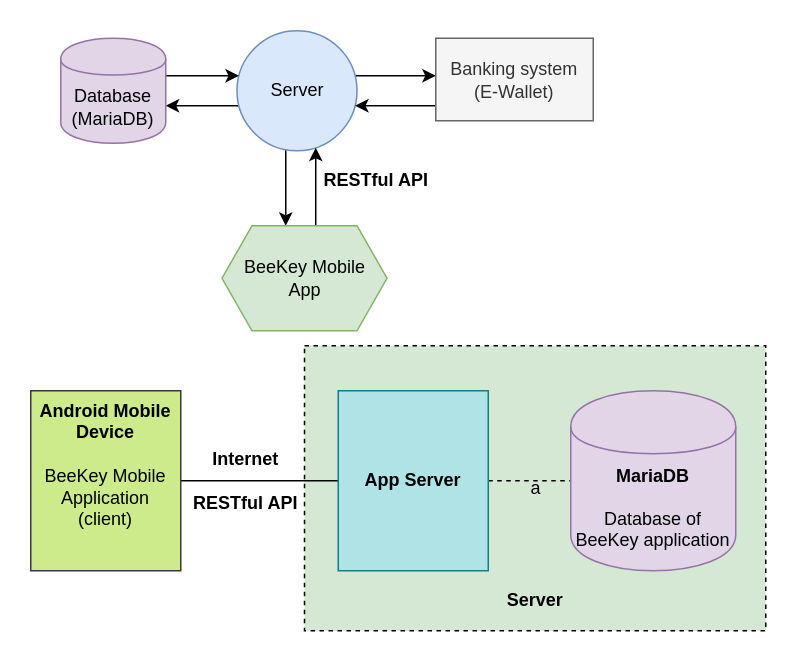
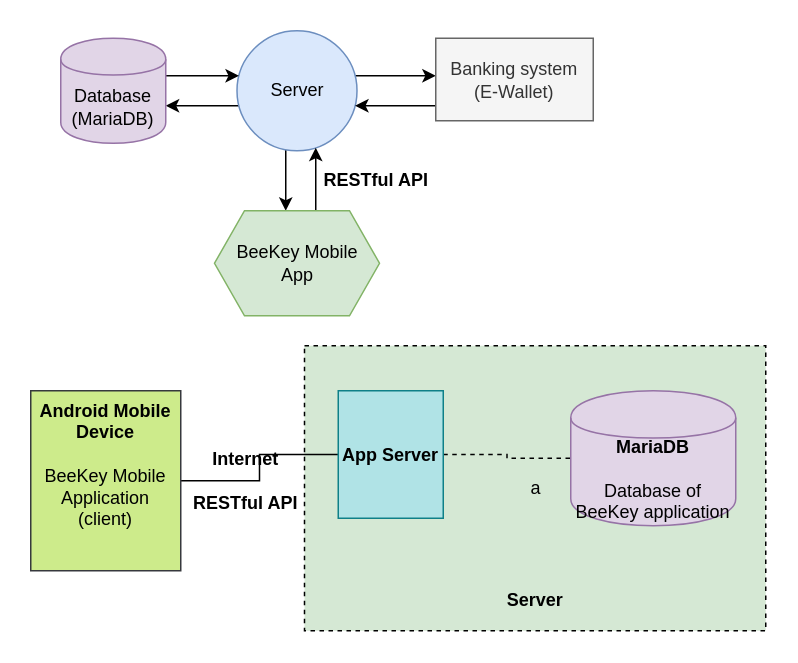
- <mxCell id="12" value="BeeKey Mobile&lt;br&gt;App" style="shape=hexagon;perimeter=hexagonPerimeter2;whiteSpace=wrap;html=1;fixedSize=1;fillColor=#d5e8d4;strokeColor=#82b366;" vertex="1" parent="1"><mxGeometry x="147.5" y="150" width="110" height="70" as="geometry" /></mxCell>
+ <mxCell id="12" value="BeeKey Mobile&lt;br&gt;App" style="shape=hexagon;perimeter=hexagonPerimeter2;whiteSpace=wrap;html=1;fixedSize=1;fillColor=#d5e8d4;strokeColor=#82b366;" vertex="1" parent="1"><mxGeometry x="142.5" y="140" width="110" height="70" as="geometry" /></mxCell>
- <mxCell id="16" value="&lt;b&gt;App Server&lt;/b&gt;" style="rounded=0;whiteSpace=wrap;html=1;align=center;fillColor=#b0e3e6;strokeColor=#0e8088;" vertex="1" parent="1"><mxGeometry x="225" y="260" width="100" height="120" as="geometry" /></mxCell>
+ <mxCell id="16" value="&lt;b&gt;App Server&lt;/b&gt;" style="rounded=0;whiteSpace=wrap;html=1;align=center;fillColor=#b0e3e6;strokeColor=#0e8088;" vertex="1" parent="1"><mxGeometry x="225" y="260" width="70" height="85" as="geometry" /></mxCell>
- <mxCell id="17" value="&lt;b&gt;MariaDB&lt;/b&gt;&lt;br&gt;&lt;br&gt;Database of BeeKey application" style="shape=cylinder;whiteSpace=wrap;html=1;boundedLbl=1;backgroundOutline=1;fillColor=#e1d5e7;strokeColor=#9673a6;" vertex="1" parent="1"><mxGeometry x="380" y="260" width="110" height="120" as="geometry" /></mxCell>
+ <mxCell id="17" value="&lt;b&gt;MariaDB&lt;/b&gt;&lt;br&gt;&lt;br&gt;Database of BeeKey application" style="shape=cylinder;whiteSpace=wrap;html=1;boundedLbl=1;backgroundOutline=1;fillColor=#e1d5e7;strokeColor=#9673a6;" vertex="1" parent="1"><mxGeometry x="380" y="260" width="110" height="90" as="geometry" /></mxCell>
